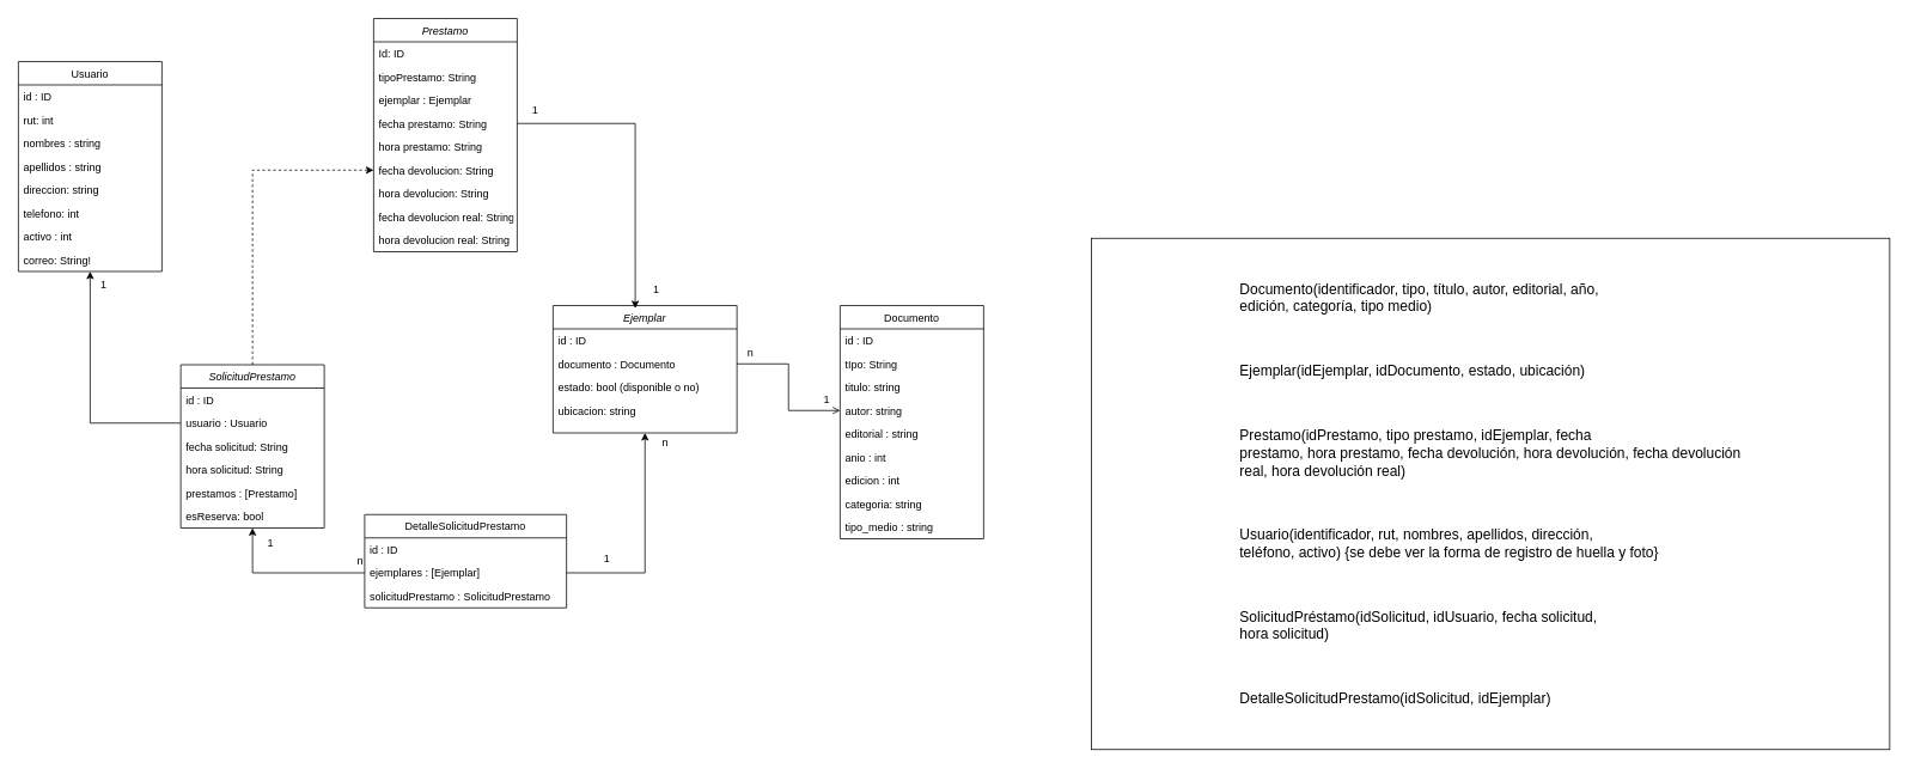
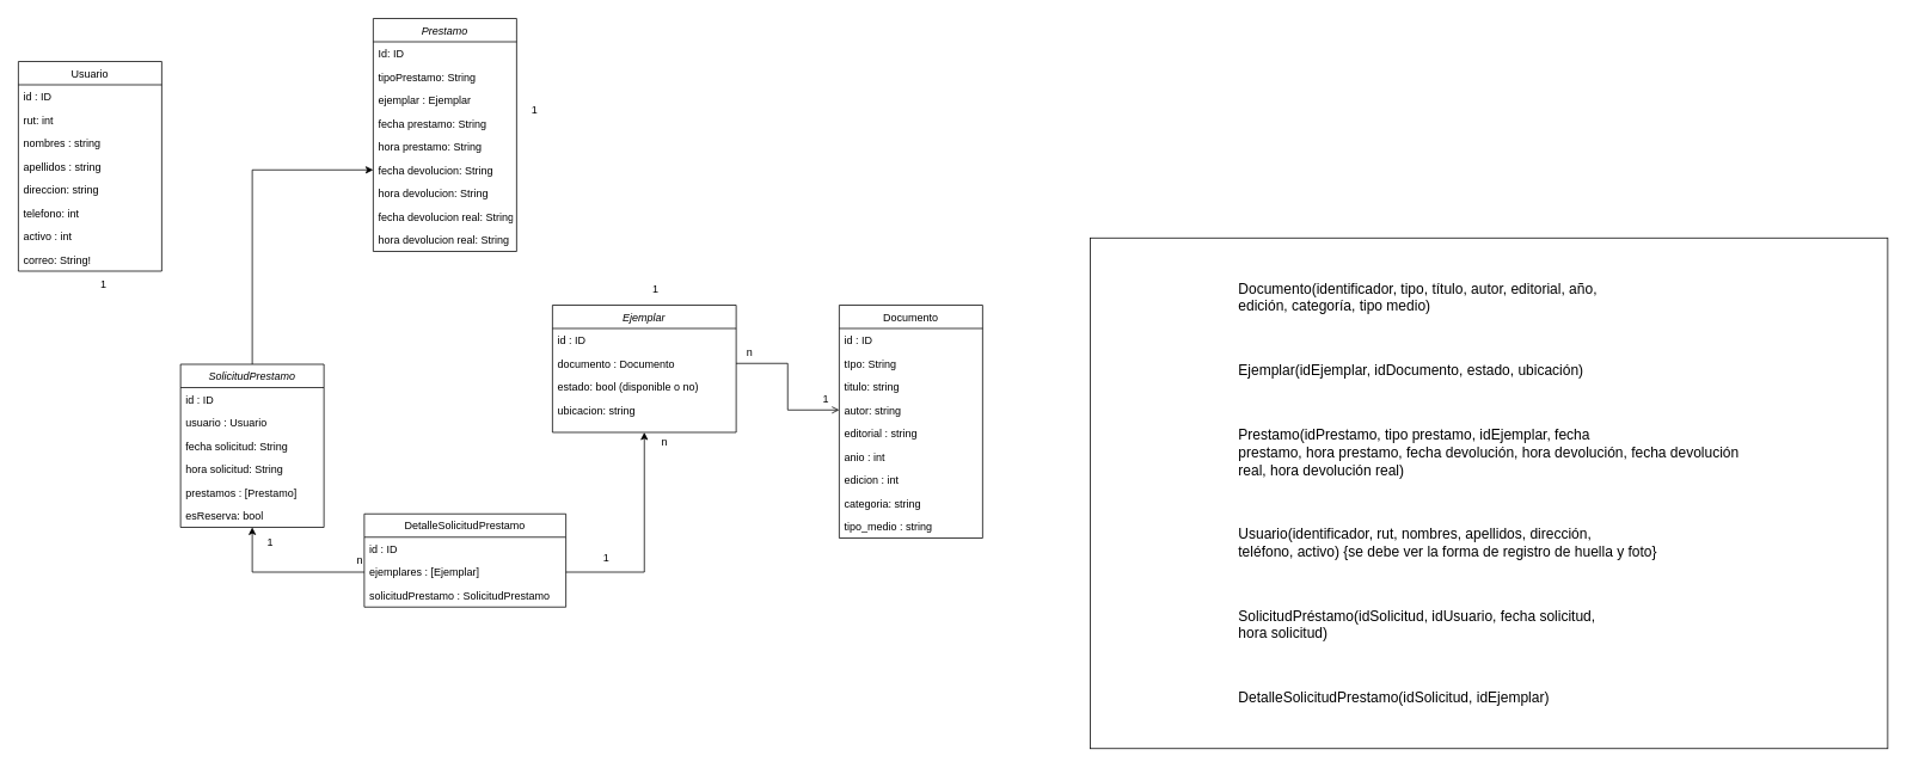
- <mxCell id="58" style="edgeStyle=orthogonalEdgeStyle;rounded=0;orthogonalLoop=1;jettySize=auto;html=1;entryX=0.447;entryY=0.022;entryDx=0;entryDy=0;entryPerimeter=0;" edge="1" parent="1" source="22" target="3"><mxGeometry relative="1" as="geometry" /></mxCell>
- <mxCell id="37" style="edgeStyle=orthogonalEdgeStyle;rounded=0;orthogonalLoop=1;jettySize=auto;html=1;entryX=0;entryY=0.5;entryDx=0;entryDy=0;dashed=1;" edge="1" parent="1" source="38" target="24"><mxGeometry relative="1" as="geometry" /></mxCell>
+ <mxCell id="37" style="edgeStyle=orthogonalEdgeStyle;rounded=0;orthogonalLoop=1;jettySize=auto;html=1;entryX=0;entryY=0.5;entryDx=0;entryDy=0;" edge="1" parent="1" source="38" target="24"><mxGeometry relative="1" as="geometry" /></mxCell>
- <mxCell id="61" style="edgeStyle=orthogonalEdgeStyle;rounded=0;orthogonalLoop=1;jettySize=auto;html=1;exitX=0;exitY=0.5;exitDx=0;exitDy=0;entryX=0.5;entryY=1;entryDx=0;entryDy=0;" edge="1" parent="1" source="40" target="28"><mxGeometry relative="1" as="geometry" /></mxCell>
